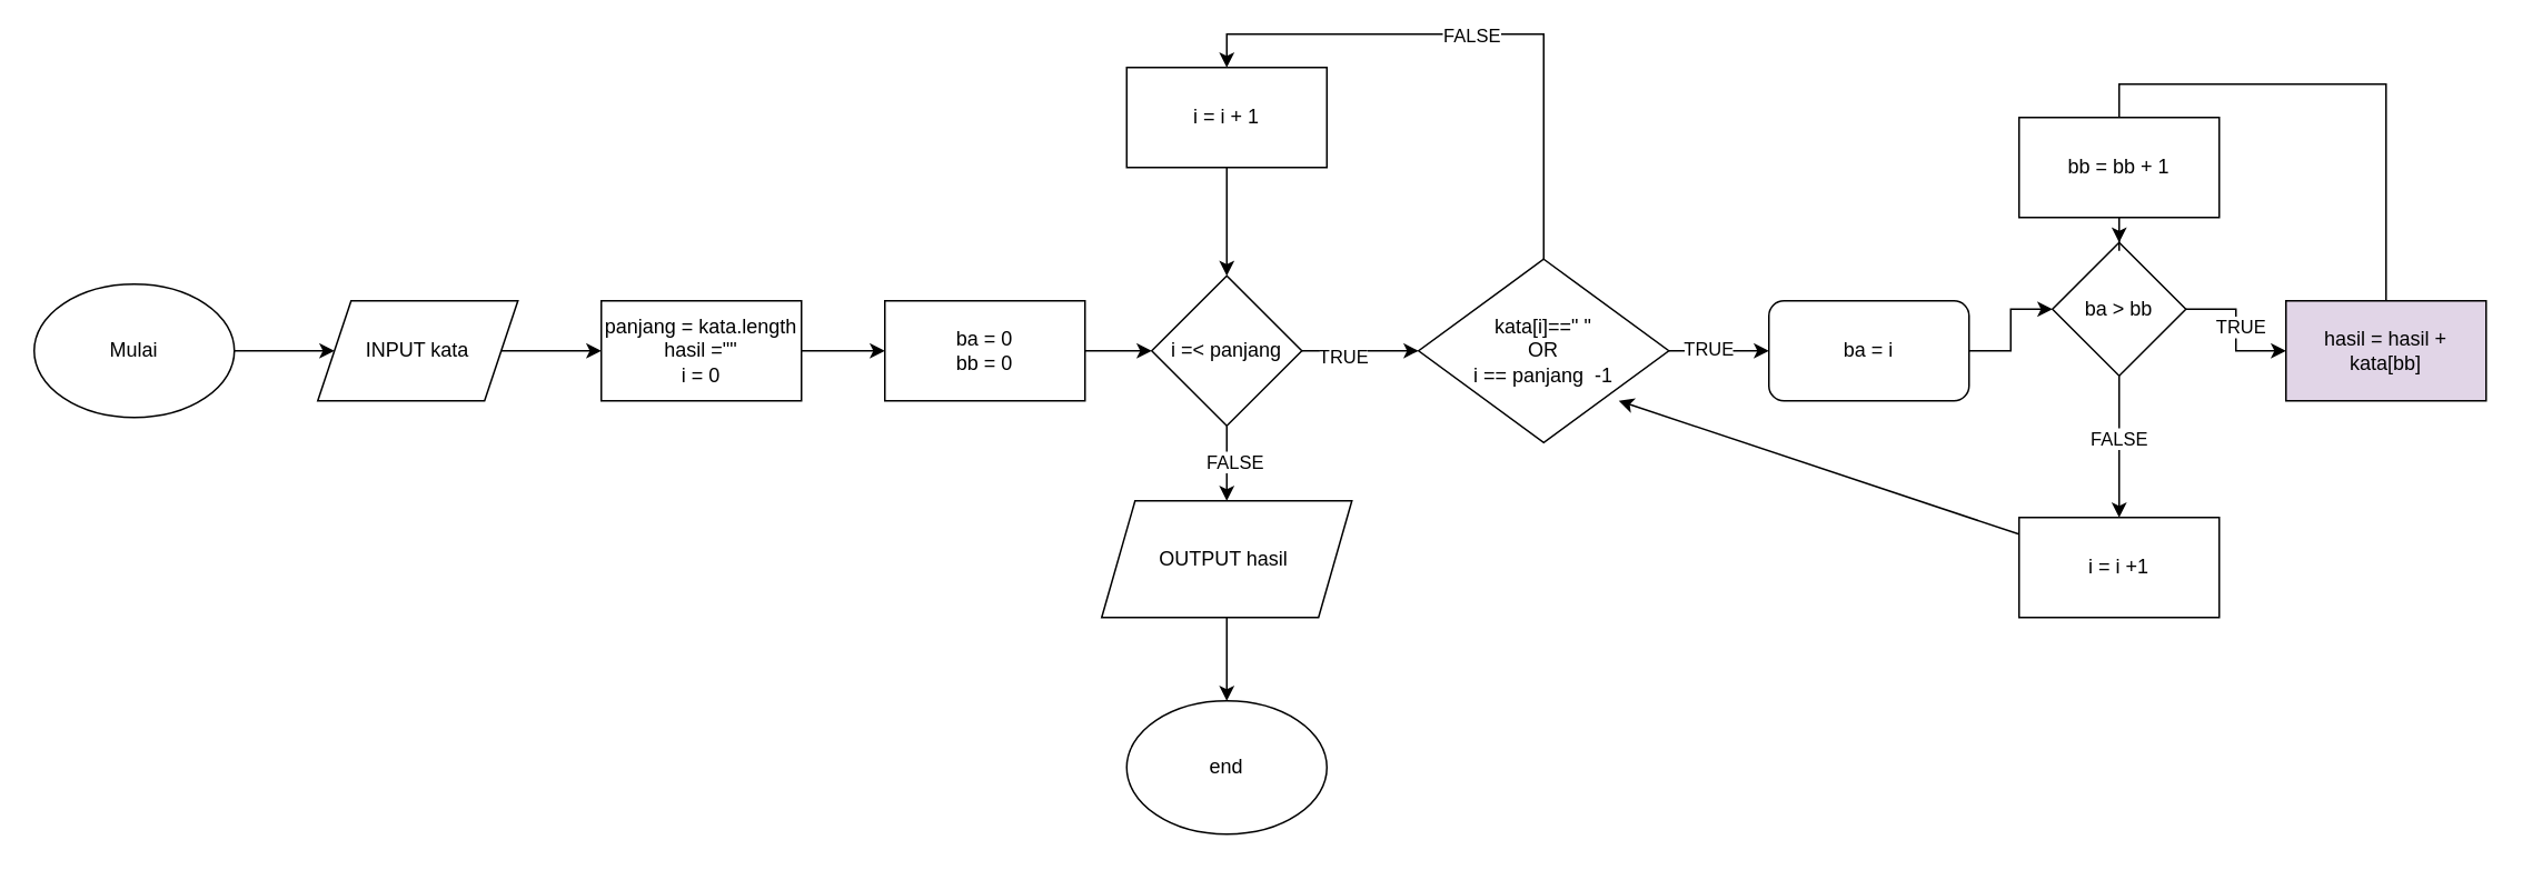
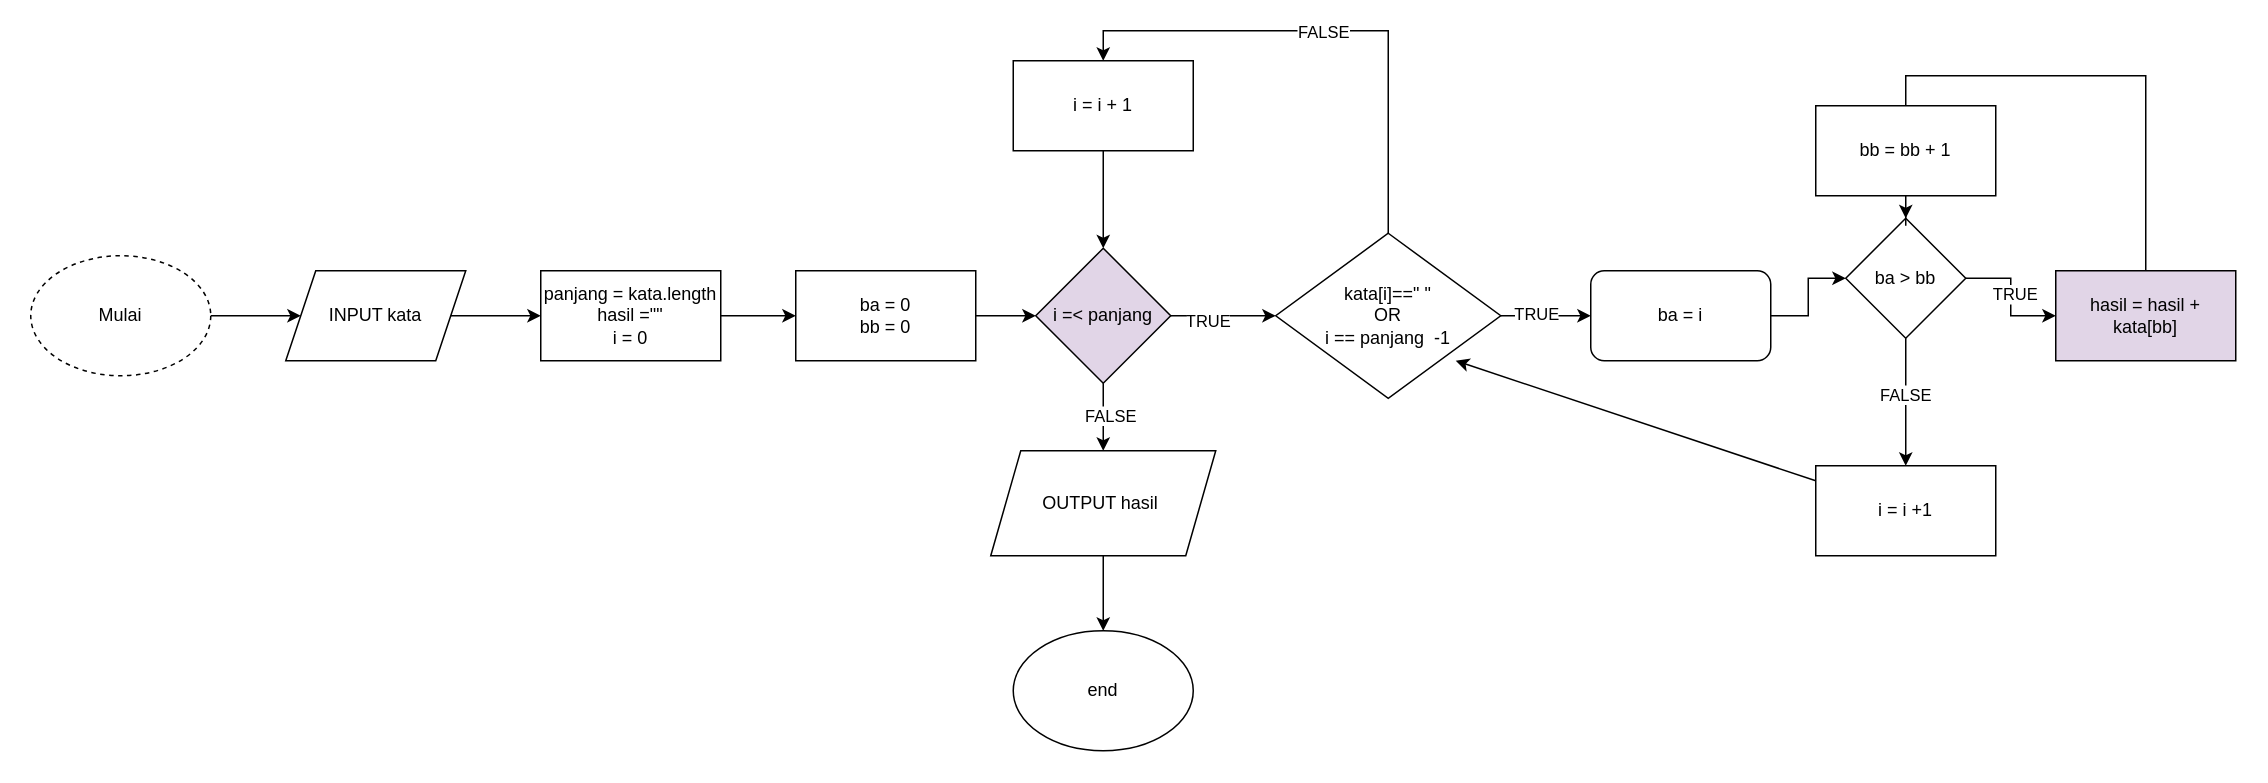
- <mxCell id="3" value="Mulai" style="ellipse;whiteSpace=wrap;html=1;" vertex="1" parent="1"><mxGeometry x="20" y="170" width="120" height="80" as="geometry" /></mxCell>
+ <mxCell id="3" value="Mulai" style="ellipse;whiteSpace=wrap;html=1;dashed=1;" vertex="1" parent="1"><mxGeometry x="20" y="170" width="120" height="80" as="geometry" /></mxCell>
- <mxCell id="14" value="i =&amp;lt; panjang" style="rhombus;whiteSpace=wrap;html=1;" vertex="1" parent="1"><mxGeometry x="690" y="165" width="90" height="90" as="geometry" /></mxCell>
+ <mxCell id="14" value="i =&amp;lt; panjang" style="rhombus;whiteSpace=wrap;html=1;fillColor=#e1d5e7;" vertex="1" parent="1"><mxGeometry x="690" y="165" width="90" height="90" as="geometry" /></mxCell>
